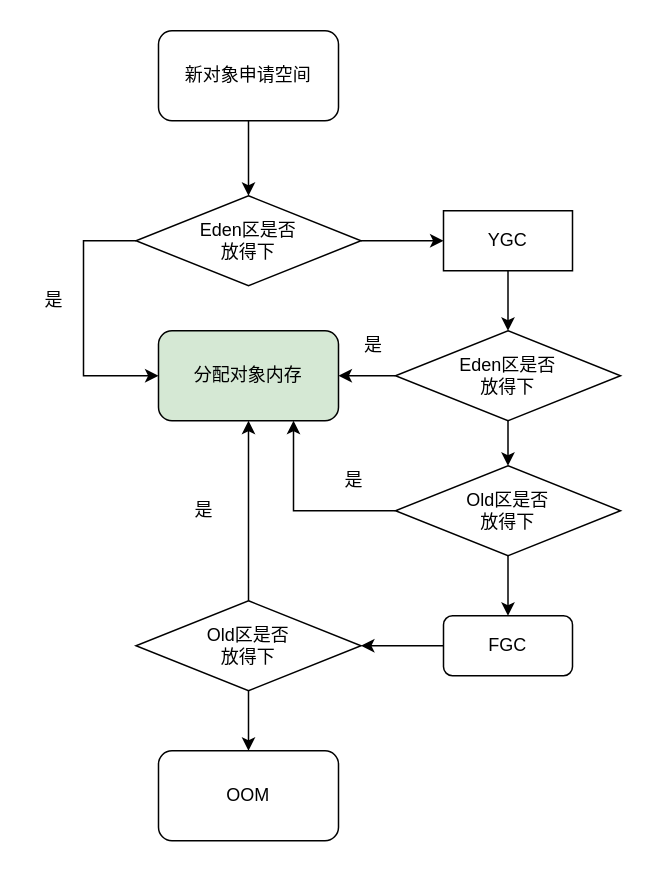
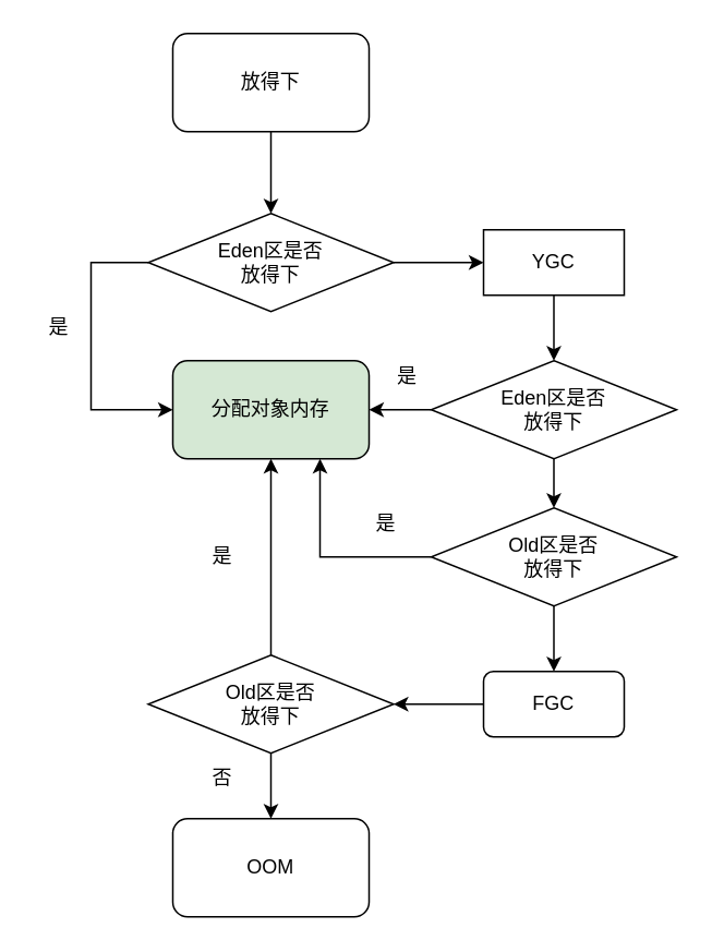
- <mxCell id="3" value="新对象申请空间" style="rounded=1;whiteSpace=wrap;html=1;" vertex="1" parent="1"><mxGeometry x="105" y="20" width="120" height="60" as="geometry" /></mxCell>
+ <mxCell id="3" value="放得下" style="rounded=1;whiteSpace=wrap;html=1;" vertex="1" parent="1"><mxGeometry x="105" y="20" width="120" height="60" as="geometry" /></mxCell>
+ <mxCell id="26" value="否" style="text;html=1;align=center;verticalAlign=middle;resizable=0;points=[];autosize=1;strokeColor=none;" vertex="1" parent="1"><mxGeometry x="120" y="465" width="30" height="20" as="geometry" /></mxCell>
